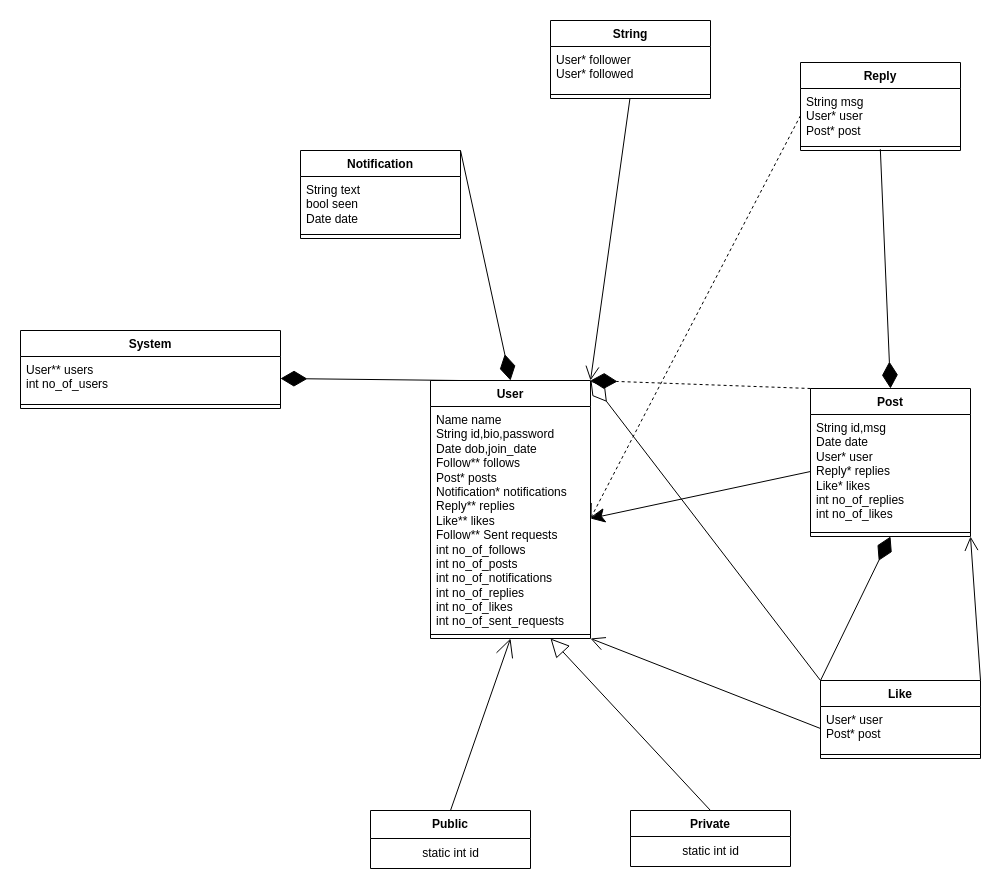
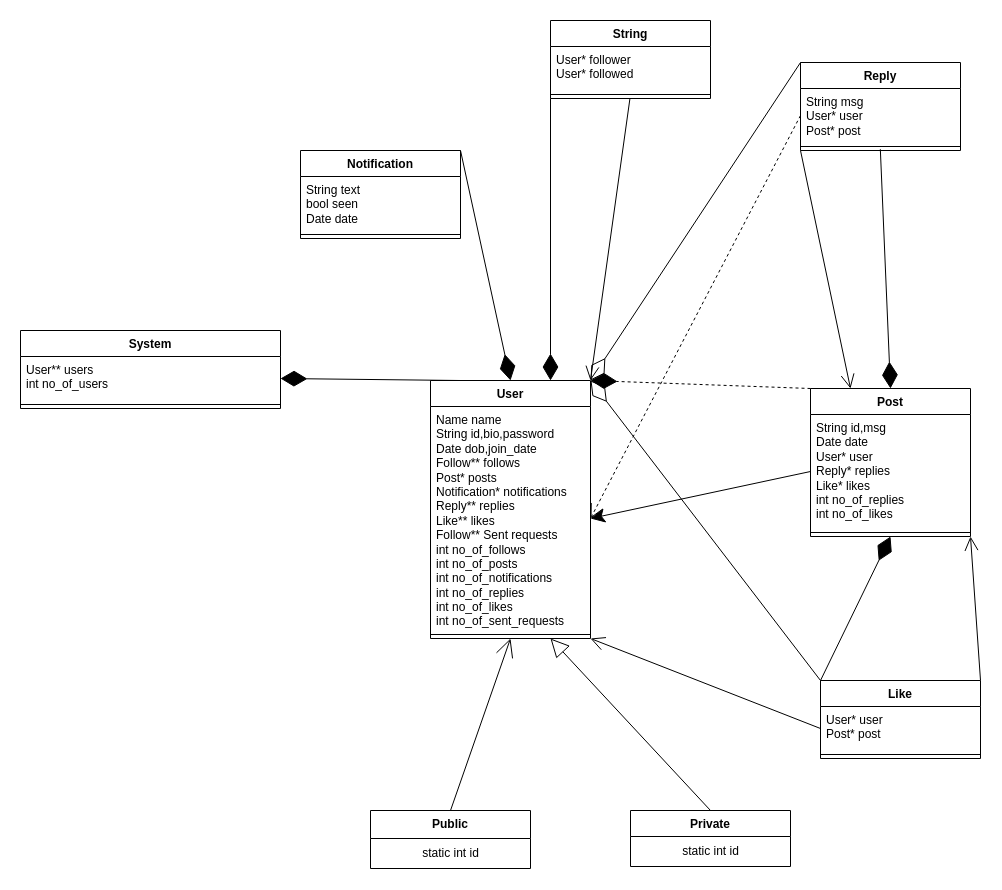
+ <mxCell id="35" value="" style="endArrow=diamondThin;endFill=0;endSize=24;html=1;rounded=0;exitX=0;exitY=0;exitDx=0;exitDy=0;entryX=1;entryY=0;entryDx=0;entryDy=0;" parent="1" source="14" target="2" edge="1"><mxGeometry width="160" relative="1" as="geometry"><mxPoint x="650" y="510" as="sourcePoint" /><mxPoint x="810" y="510" as="targetPoint" /></mxGeometry></mxCell>
+ <mxCell id="31" value="" style="endArrow=diamondThin;endFill=1;endSize=24;html=1;rounded=0;entryX=0.75;entryY=0;entryDx=0;entryDy=0;exitX=0;exitY=1;exitDx=0;exitDy=0;" parent="1" source="23" target="2" edge="1"><mxGeometry width="160" relative="1" as="geometry"><mxPoint x="540" y="150" as="sourcePoint" /><mxPoint x="620" y="330" as="targetPoint" /></mxGeometry></mxCell>
+ <mxCell id="40" value="" style="endArrow=open;endFill=1;endSize=12;html=1;rounded=0;exitX=0;exitY=1;exitDx=0;exitDy=0;entryX=0.25;entryY=0;entryDx=0;entryDy=0;" parent="1" source="14" target="11" edge="1"><mxGeometry width="160" relative="1" as="geometry"><mxPoint x="900" y="221" as="sourcePoint" /><mxPoint x="660" y="490" as="targetPoint" /></mxGeometry></mxCell>
